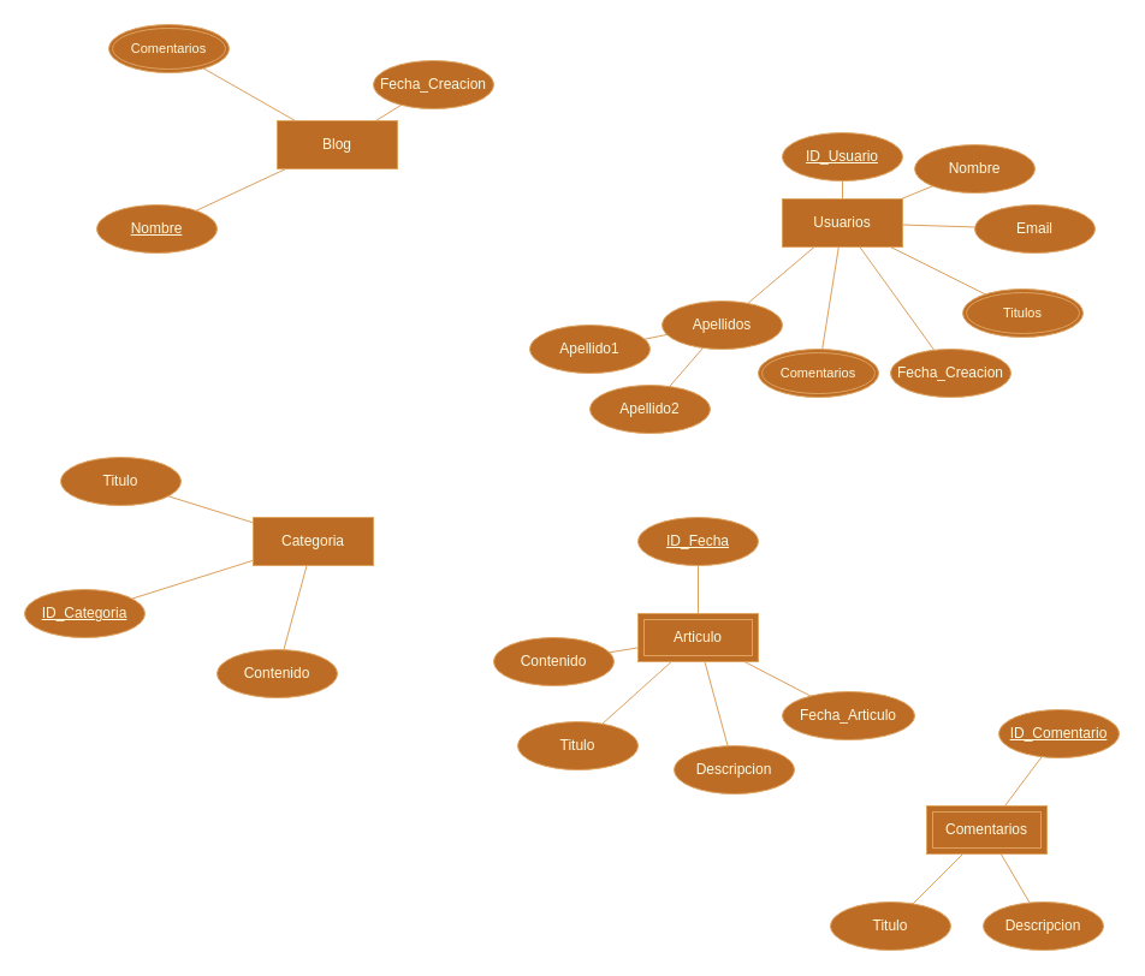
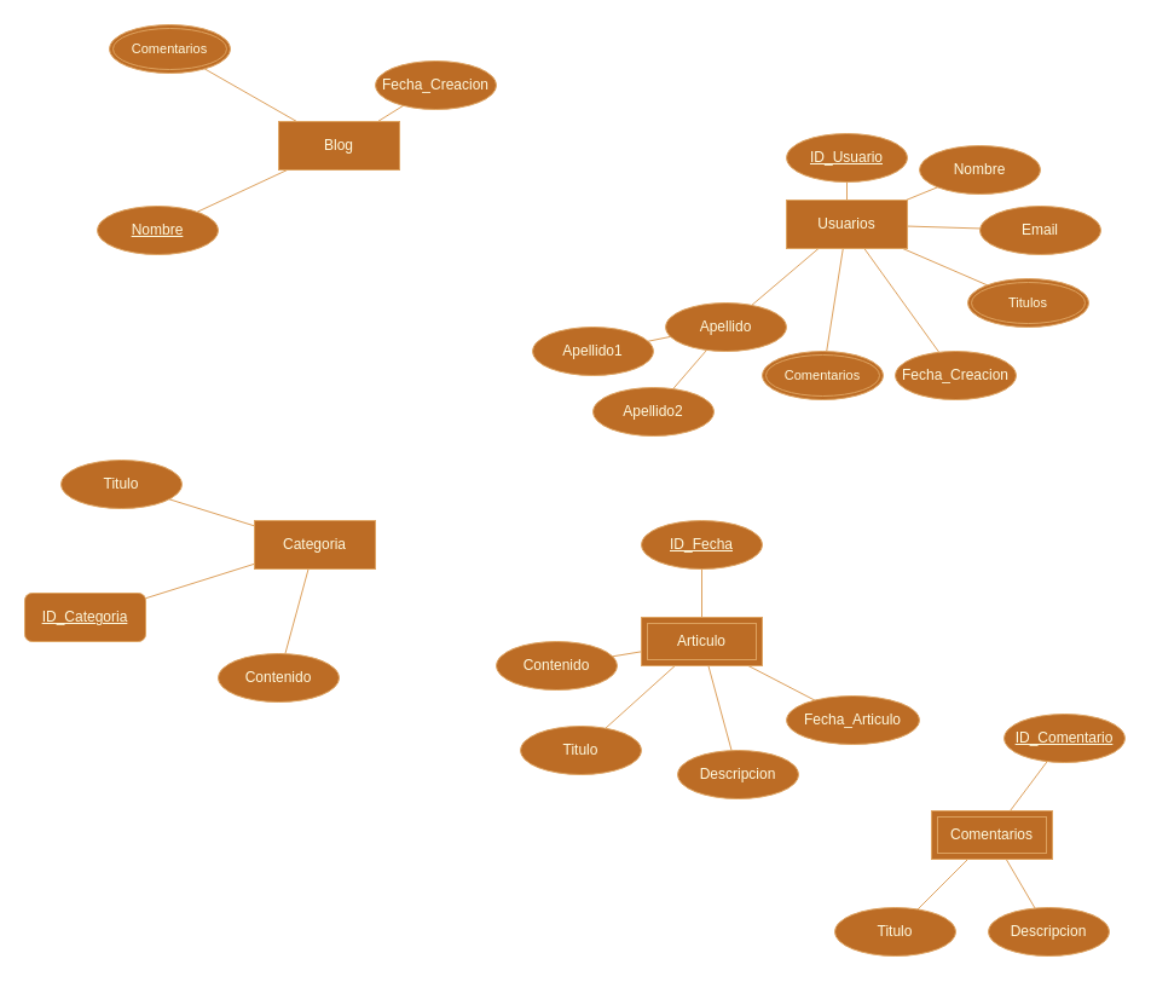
- <mxCell id="44" value="Titulos" style="ellipse;shape=doubleEllipse;margin=3;whiteSpace=wrap;html=1;align=center;strokeColor=#DDA15E;fontFamily=Helvetica;fontSize=11;fontColor=#FEFAE0;fillColor=#BC6C25;" vertex="1" parent="1"><mxGeometry x="800" y="240" width="100" height="40" as="geometry" /></mxCell>
+ <mxCell id="44" value="Titulos" style="ellipse;shape=doubleEllipse;margin=3;whiteSpace=wrap;html=1;align=center;strokeColor=#DDA15E;fontFamily=Helvetica;fontSize=11;fontColor=#FEFAE0;fillColor=#BC6C25;" vertex="1" parent="1"><mxGeometry x="800" y="230" width="100" height="40" as="geometry" /></mxCell>
- <mxCell id="49" value="Apellidos" style="ellipse;whiteSpace=wrap;html=1;align=center;labelBackgroundColor=none;fillColor=#BC6C25;strokeColor=#DDA15E;fontColor=#FEFAE0;" vertex="1" parent="1"><mxGeometry x="550" y="250" width="100" height="40" as="geometry" /></mxCell>
+ <mxCell id="49" value="Apellido" style="ellipse;whiteSpace=wrap;html=1;align=center;labelBackgroundColor=none;fillColor=#BC6C25;strokeColor=#DDA15E;fontColor=#FEFAE0;" vertex="1" parent="1"><mxGeometry x="550" y="250" width="100" height="40" as="geometry" /></mxCell>
- <mxCell id="28" value="ID_Categoria" style="ellipse;whiteSpace=wrap;html=1;align=center;fontStyle=4;labelBackgroundColor=none;fillColor=#BC6C25;strokeColor=#DDA15E;fontColor=#FEFAE0;" vertex="1" parent="1"><mxGeometry x="20" y="490" width="100" height="40" as="geometry" /></mxCell>
+ <mxCell id="28" value="ID_Categoria" style="whiteSpace=wrap;html=1;align=center;fontStyle=4;labelBackgroundColor=none;fillColor=#BC6C25;strokeColor=#DDA15E;fontColor=#FEFAE0;rounded=1;" vertex="1" parent="1"><mxGeometry x="20" y="490" width="100" height="40" as="geometry" /></mxCell>
